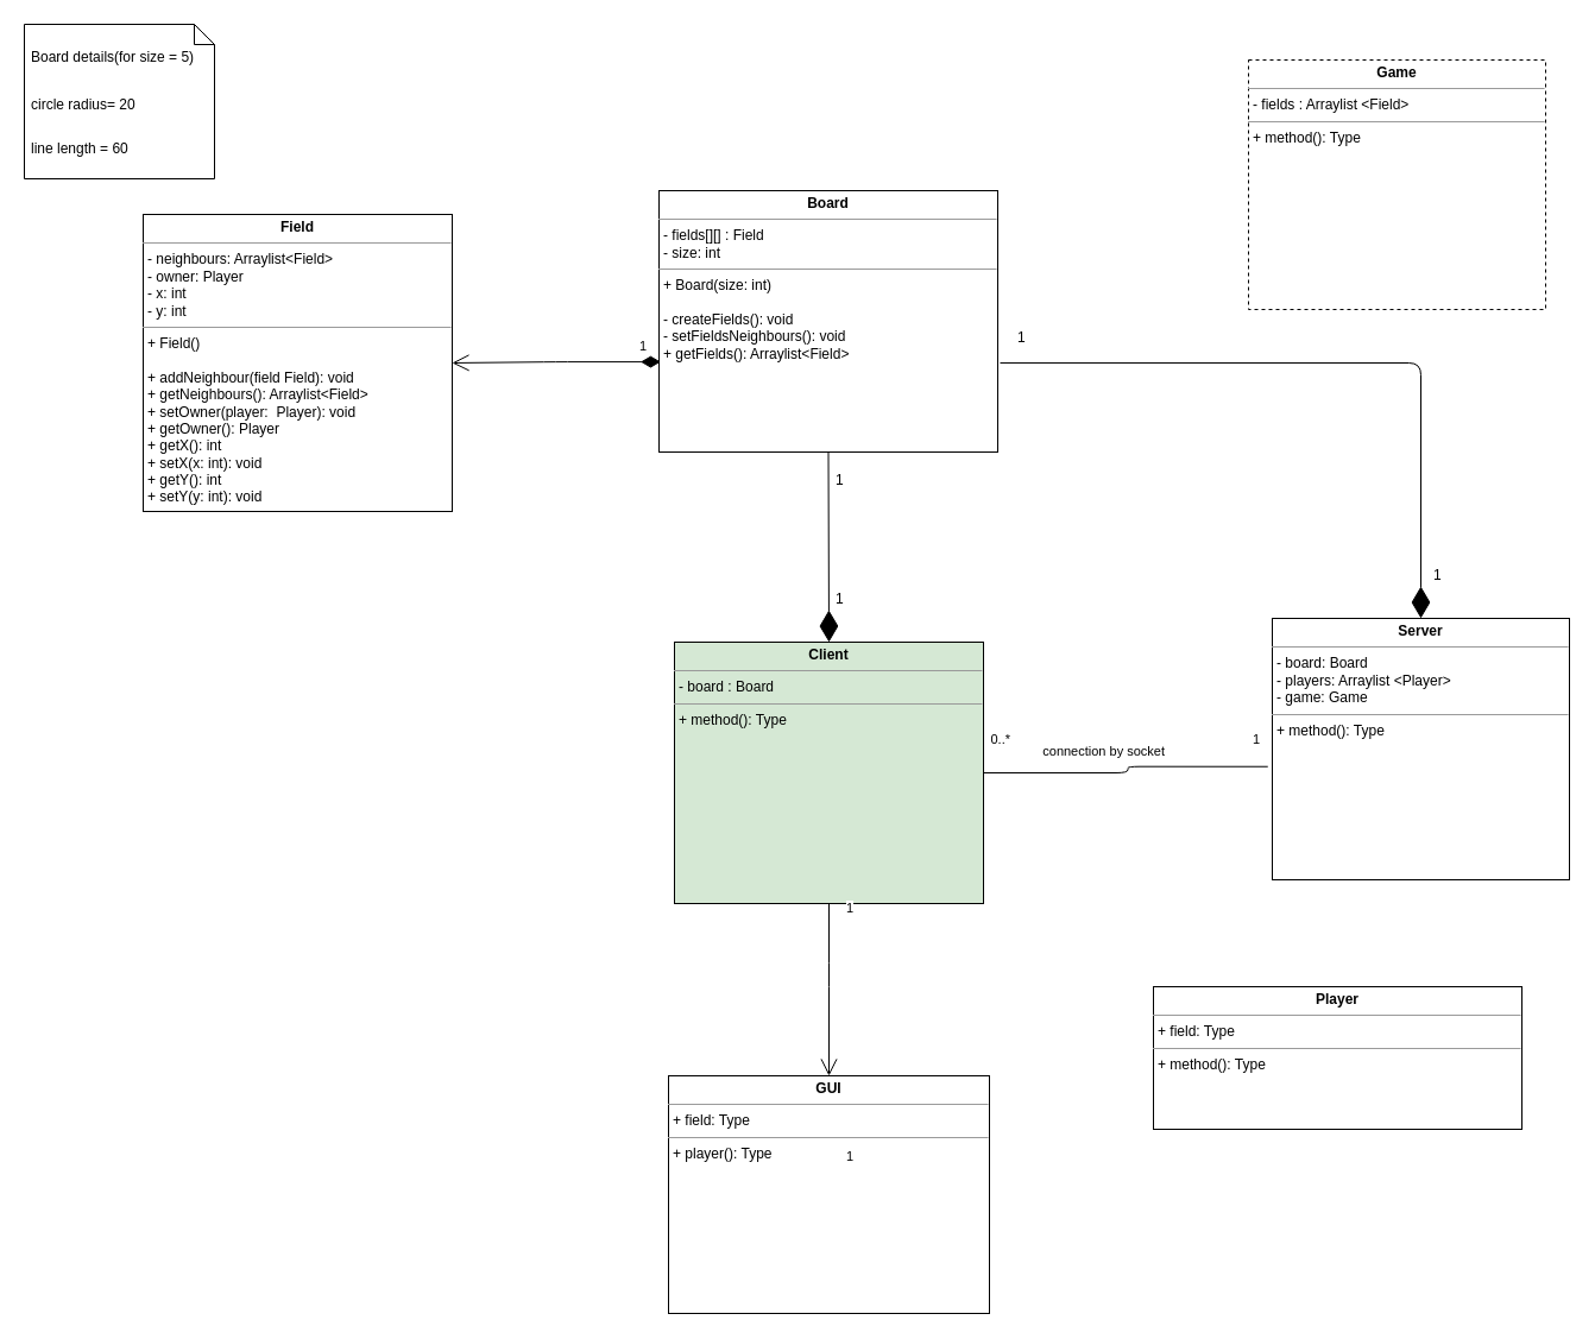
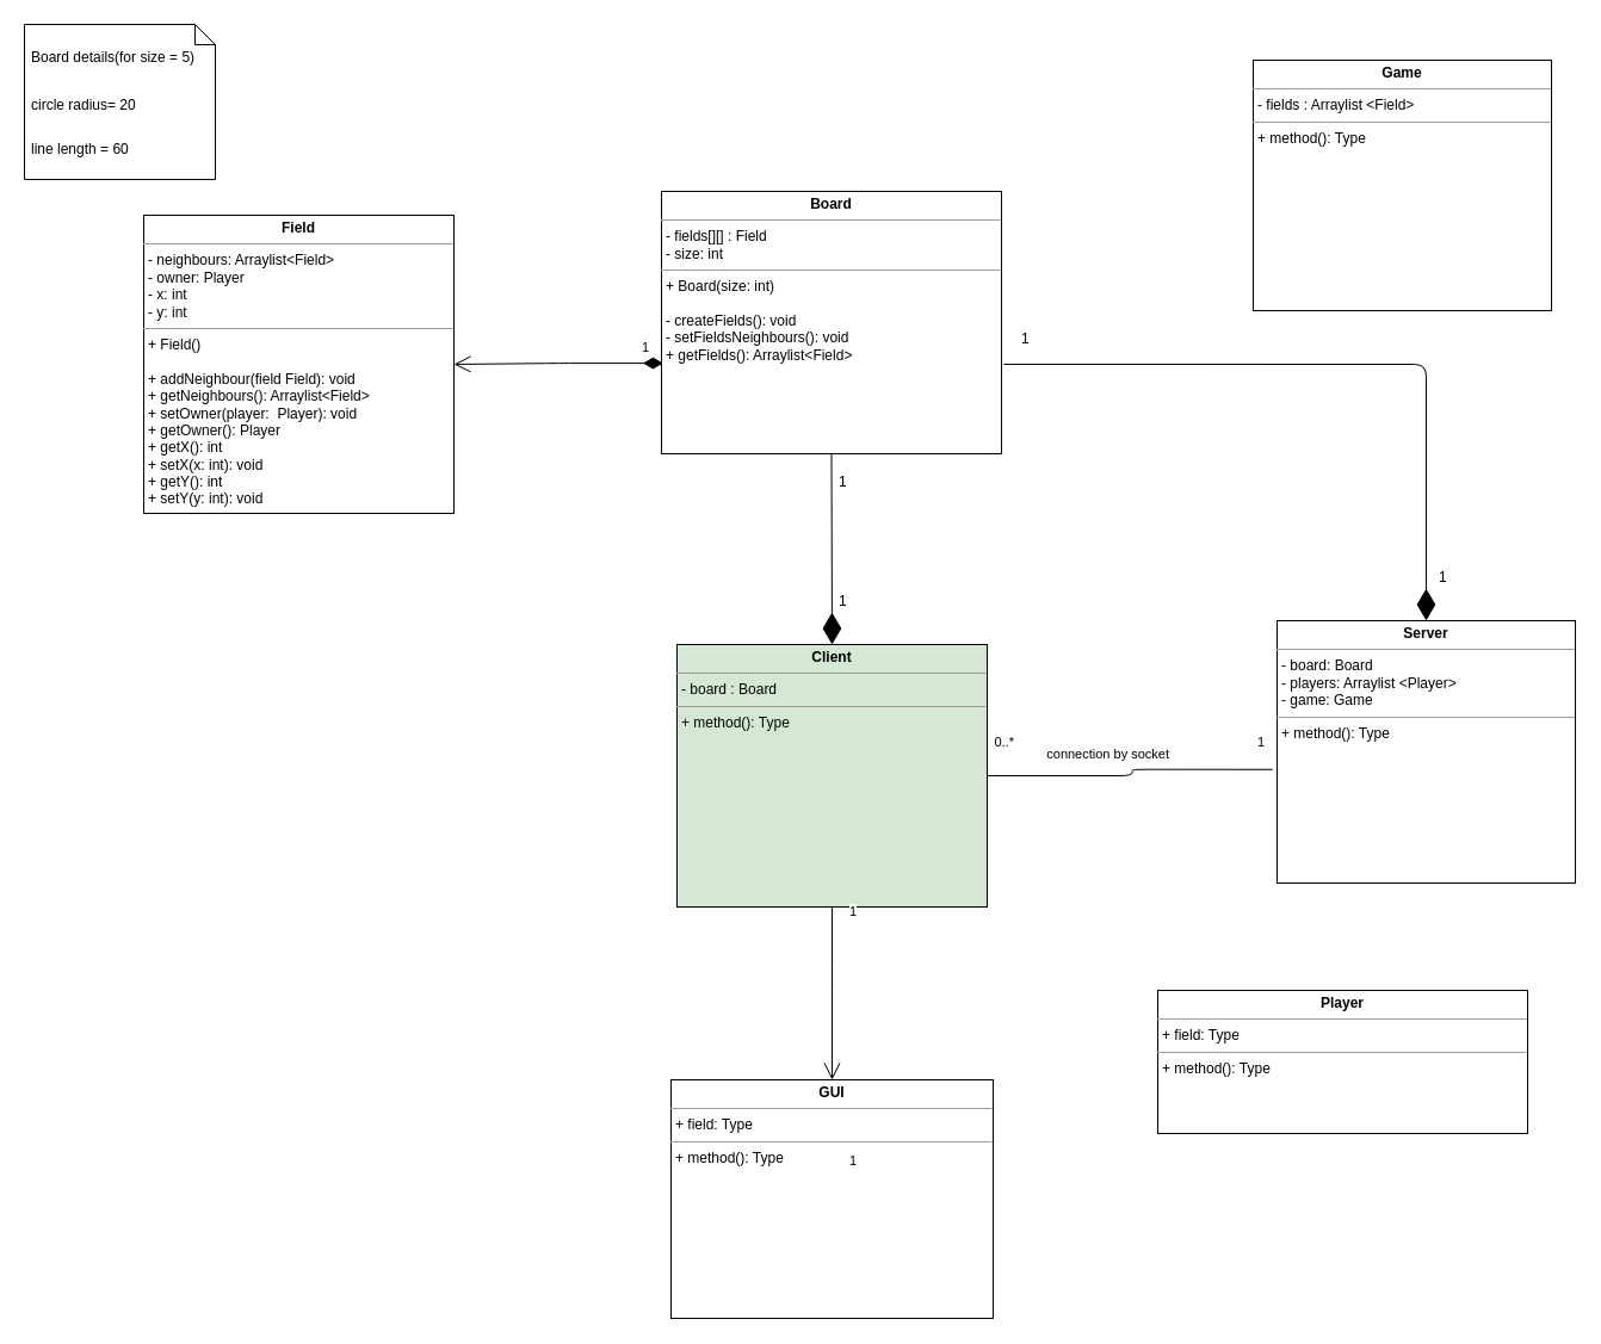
- <mxCell id="11" value="&lt;p style=&quot;margin: 0px ; margin-top: 4px ; text-align: center&quot;&gt;&lt;b&gt;Game&lt;/b&gt;&lt;/p&gt;&lt;hr size=&quot;1&quot;&gt;&lt;p style=&quot;margin: 0px ; margin-left: 4px&quot;&gt;- fields : Arraylist &amp;lt;Field&amp;gt;&lt;/p&gt;&lt;hr size=&quot;1&quot;&gt;&lt;p style=&quot;margin: 0px ; margin-left: 4px&quot;&gt;+ method(): Type&lt;/p&gt;" style="verticalAlign=top;align=left;overflow=fill;fontSize=12;fontFamily=Helvetica;html=1;dashed=1;" parent="1" vertex="1"><mxGeometry x="1050" y="50" width="250" height="210" as="geometry" /></mxCell>
+ <mxCell id="11" value="&lt;p style=&quot;margin: 0px ; margin-top: 4px ; text-align: center&quot;&gt;&lt;b&gt;Game&lt;/b&gt;&lt;/p&gt;&lt;hr size=&quot;1&quot;&gt;&lt;p style=&quot;margin: 0px ; margin-left: 4px&quot;&gt;- fields : Arraylist &amp;lt;Field&amp;gt;&lt;/p&gt;&lt;hr size=&quot;1&quot;&gt;&lt;p style=&quot;margin: 0px ; margin-left: 4px&quot;&gt;+ method(): Type&lt;/p&gt;" style="verticalAlign=top;align=left;overflow=fill;fontSize=12;fontFamily=Helvetica;html=1;" parent="1" vertex="1"><mxGeometry x="1050" y="50" width="250" height="210" as="geometry" /></mxCell>
- <mxCell id="12" value="&lt;p style=&quot;margin: 0px ; margin-top: 4px ; text-align: center&quot;&gt;&lt;b&gt;GUI&lt;/b&gt;&lt;/p&gt;&lt;hr size=&quot;1&quot;&gt;&lt;p style=&quot;margin: 0px ; margin-left: 4px&quot;&gt;+ field: Type&lt;/p&gt;&lt;hr size=&quot;1&quot;&gt;&lt;p style=&quot;margin: 0px ; margin-left: 4px&quot;&gt;+ player(): Type&lt;/p&gt;" style="verticalAlign=top;align=left;overflow=fill;fontSize=12;fontFamily=Helvetica;html=1;" parent="1" vertex="1"><mxGeometry x="562" y="905" width="270" height="200" as="geometry" /></mxCell>
+ <mxCell id="12" value="&lt;p style=&quot;margin: 0px ; margin-top: 4px ; text-align: center&quot;&gt;&lt;b&gt;GUI&lt;/b&gt;&lt;/p&gt;&lt;hr size=&quot;1&quot;&gt;&lt;p style=&quot;margin: 0px ; margin-left: 4px&quot;&gt;+ field: Type&lt;/p&gt;&lt;hr size=&quot;1&quot;&gt;&lt;p style=&quot;margin: 0px ; margin-left: 4px&quot;&gt;+ method(): Type&lt;/p&gt;" style="verticalAlign=top;align=left;overflow=fill;fontSize=12;fontFamily=Helvetica;html=1;" parent="1" vertex="1"><mxGeometry x="562" y="905" width="270" height="200" as="geometry" /></mxCell>
